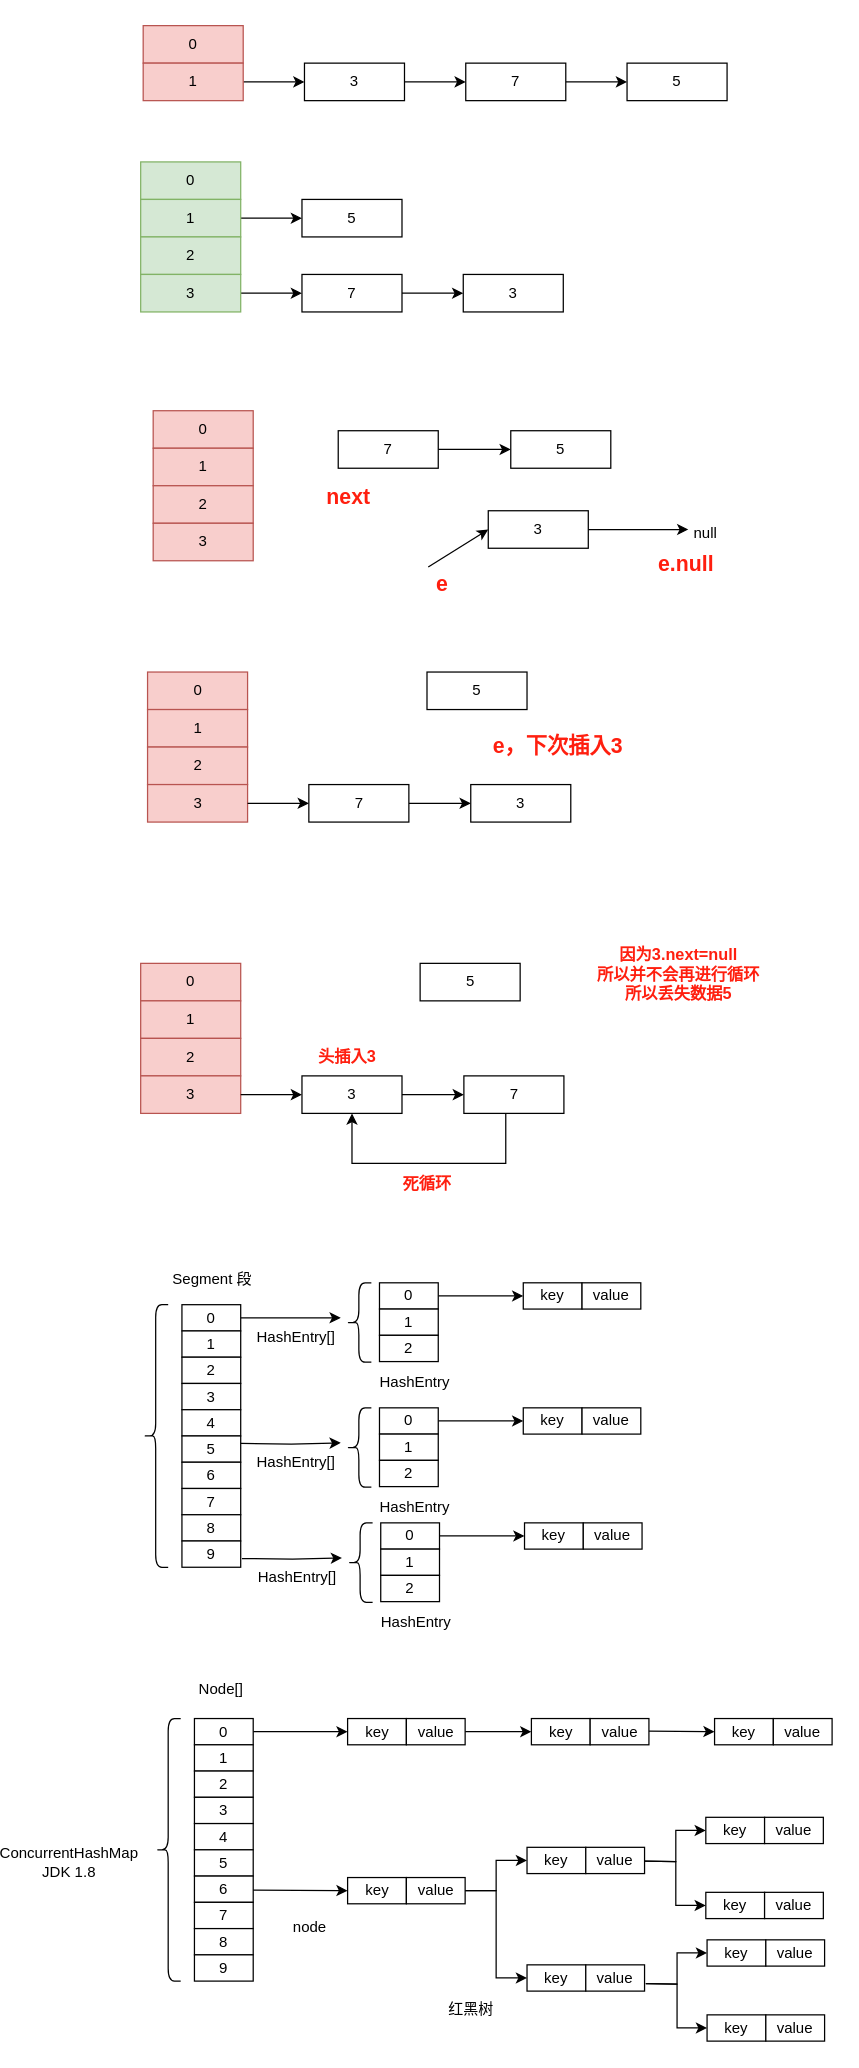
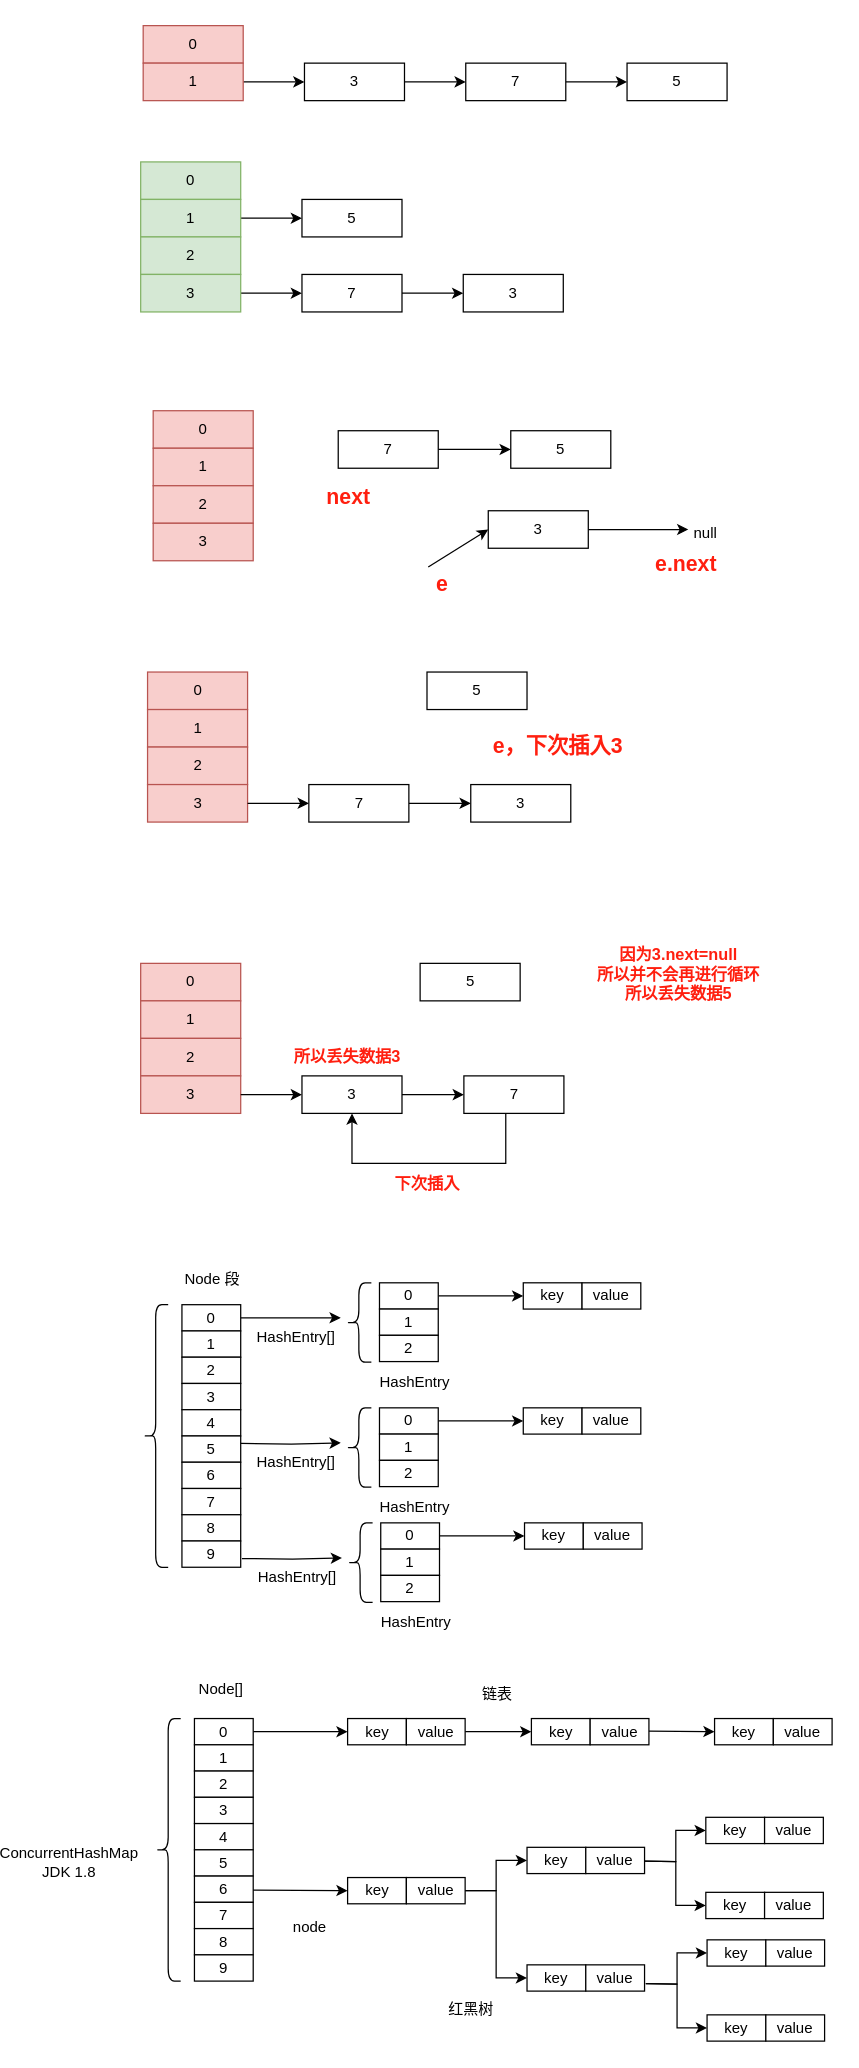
- <mxCell id="35" value="&lt;font color=&quot;#ff1f0f&quot;&gt;&lt;span style=&quot;font-size: 17px;&quot;&gt;&lt;b&gt;e.null&lt;/b&gt;&lt;/span&gt;&lt;/font&gt;" style="text;html=1;align=center;verticalAlign=middle;whiteSpace=wrap;rounded=0;" vertex="1" parent="1"><mxGeometry x="516" y="438" width="55" height="28" as="geometry" /></mxCell>
+ <mxCell id="35" value="&lt;font color=&quot;#ff1f0f&quot;&gt;&lt;span style=&quot;font-size: 17px;&quot;&gt;&lt;b&gt;e.next&lt;/b&gt;&lt;/span&gt;&lt;/font&gt;" style="text;html=1;align=center;verticalAlign=middle;whiteSpace=wrap;rounded=0;" vertex="1" parent="1"><mxGeometry x="516" y="438" width="55" height="28" as="geometry" /></mxCell>
- <mxCell id="60" value="&lt;font color=&quot;#ff1f0f&quot;&gt;&lt;span style=&quot;font-size: 13px;&quot;&gt;&lt;b&gt;头插入3&lt;/b&gt;&lt;/span&gt;&lt;/font&gt;" style="text;html=1;align=center;verticalAlign=middle;whiteSpace=wrap;rounded=0;" vertex="1" parent="1"><mxGeometry x="174" y="830" width="197" height="28" as="geometry" /></mxCell>
+ <mxCell id="60" value="&lt;font color=&quot;#ff1f0f&quot;&gt;&lt;span style=&quot;font-size: 13px;&quot;&gt;&lt;b&gt;所以丢失数据3&lt;/b&gt;&lt;/span&gt;&lt;/font&gt;" style="text;html=1;align=center;verticalAlign=middle;whiteSpace=wrap;rounded=0;" vertex="1" parent="1"><mxGeometry x="174" y="830" width="197" height="28" as="geometry" /></mxCell>
- <mxCell id="59" value="&lt;font color=&quot;#ff1f0f&quot;&gt;&lt;span style=&quot;font-size: 13px;&quot;&gt;&lt;b&gt;死循环&lt;/b&gt;&lt;/span&gt;&lt;/font&gt;" style="text;html=1;align=center;verticalAlign=middle;whiteSpace=wrap;rounded=0;" vertex="1" parent="1"><mxGeometry x="238" y="932" width="197" height="28" as="geometry" /></mxCell>
+ <mxCell id="59" value="&lt;font color=&quot;#ff1f0f&quot;&gt;&lt;span style=&quot;font-size: 13px;&quot;&gt;&lt;b&gt;下次插入&lt;/b&gt;&lt;/span&gt;&lt;/font&gt;" style="text;html=1;align=center;verticalAlign=middle;whiteSpace=wrap;rounded=0;" vertex="1" parent="1"><mxGeometry x="238" y="932" width="197" height="28" as="geometry" /></mxCell>
- <mxCell id="73" value="Segment 段" style="text;html=1;align=center;verticalAlign=middle;resizable=0;points=[];autosize=1;strokeColor=none;fillColor=none;" vertex="1" parent="1"><mxGeometry x="123" y="1010" width="81" height="26" as="geometry" /></mxCell>
+ <mxCell id="73" value="Node 段" style="text;html=1;align=center;verticalAlign=middle;resizable=0;points=[];autosize=1;strokeColor=none;fillColor=none;" vertex="1" parent="1"><mxGeometry x="123" y="1010" width="81" height="26" as="geometry" /></mxCell>
+ <mxCell id="127" value="链表" style="text;html=1;align=center;verticalAlign=middle;resizable=0;points=[];autosize=1;strokeColor=none;fillColor=none;" vertex="1" parent="1"><mxGeometry x="371" y="1342" width="42" height="26" as="geometry" /></mxCell>
